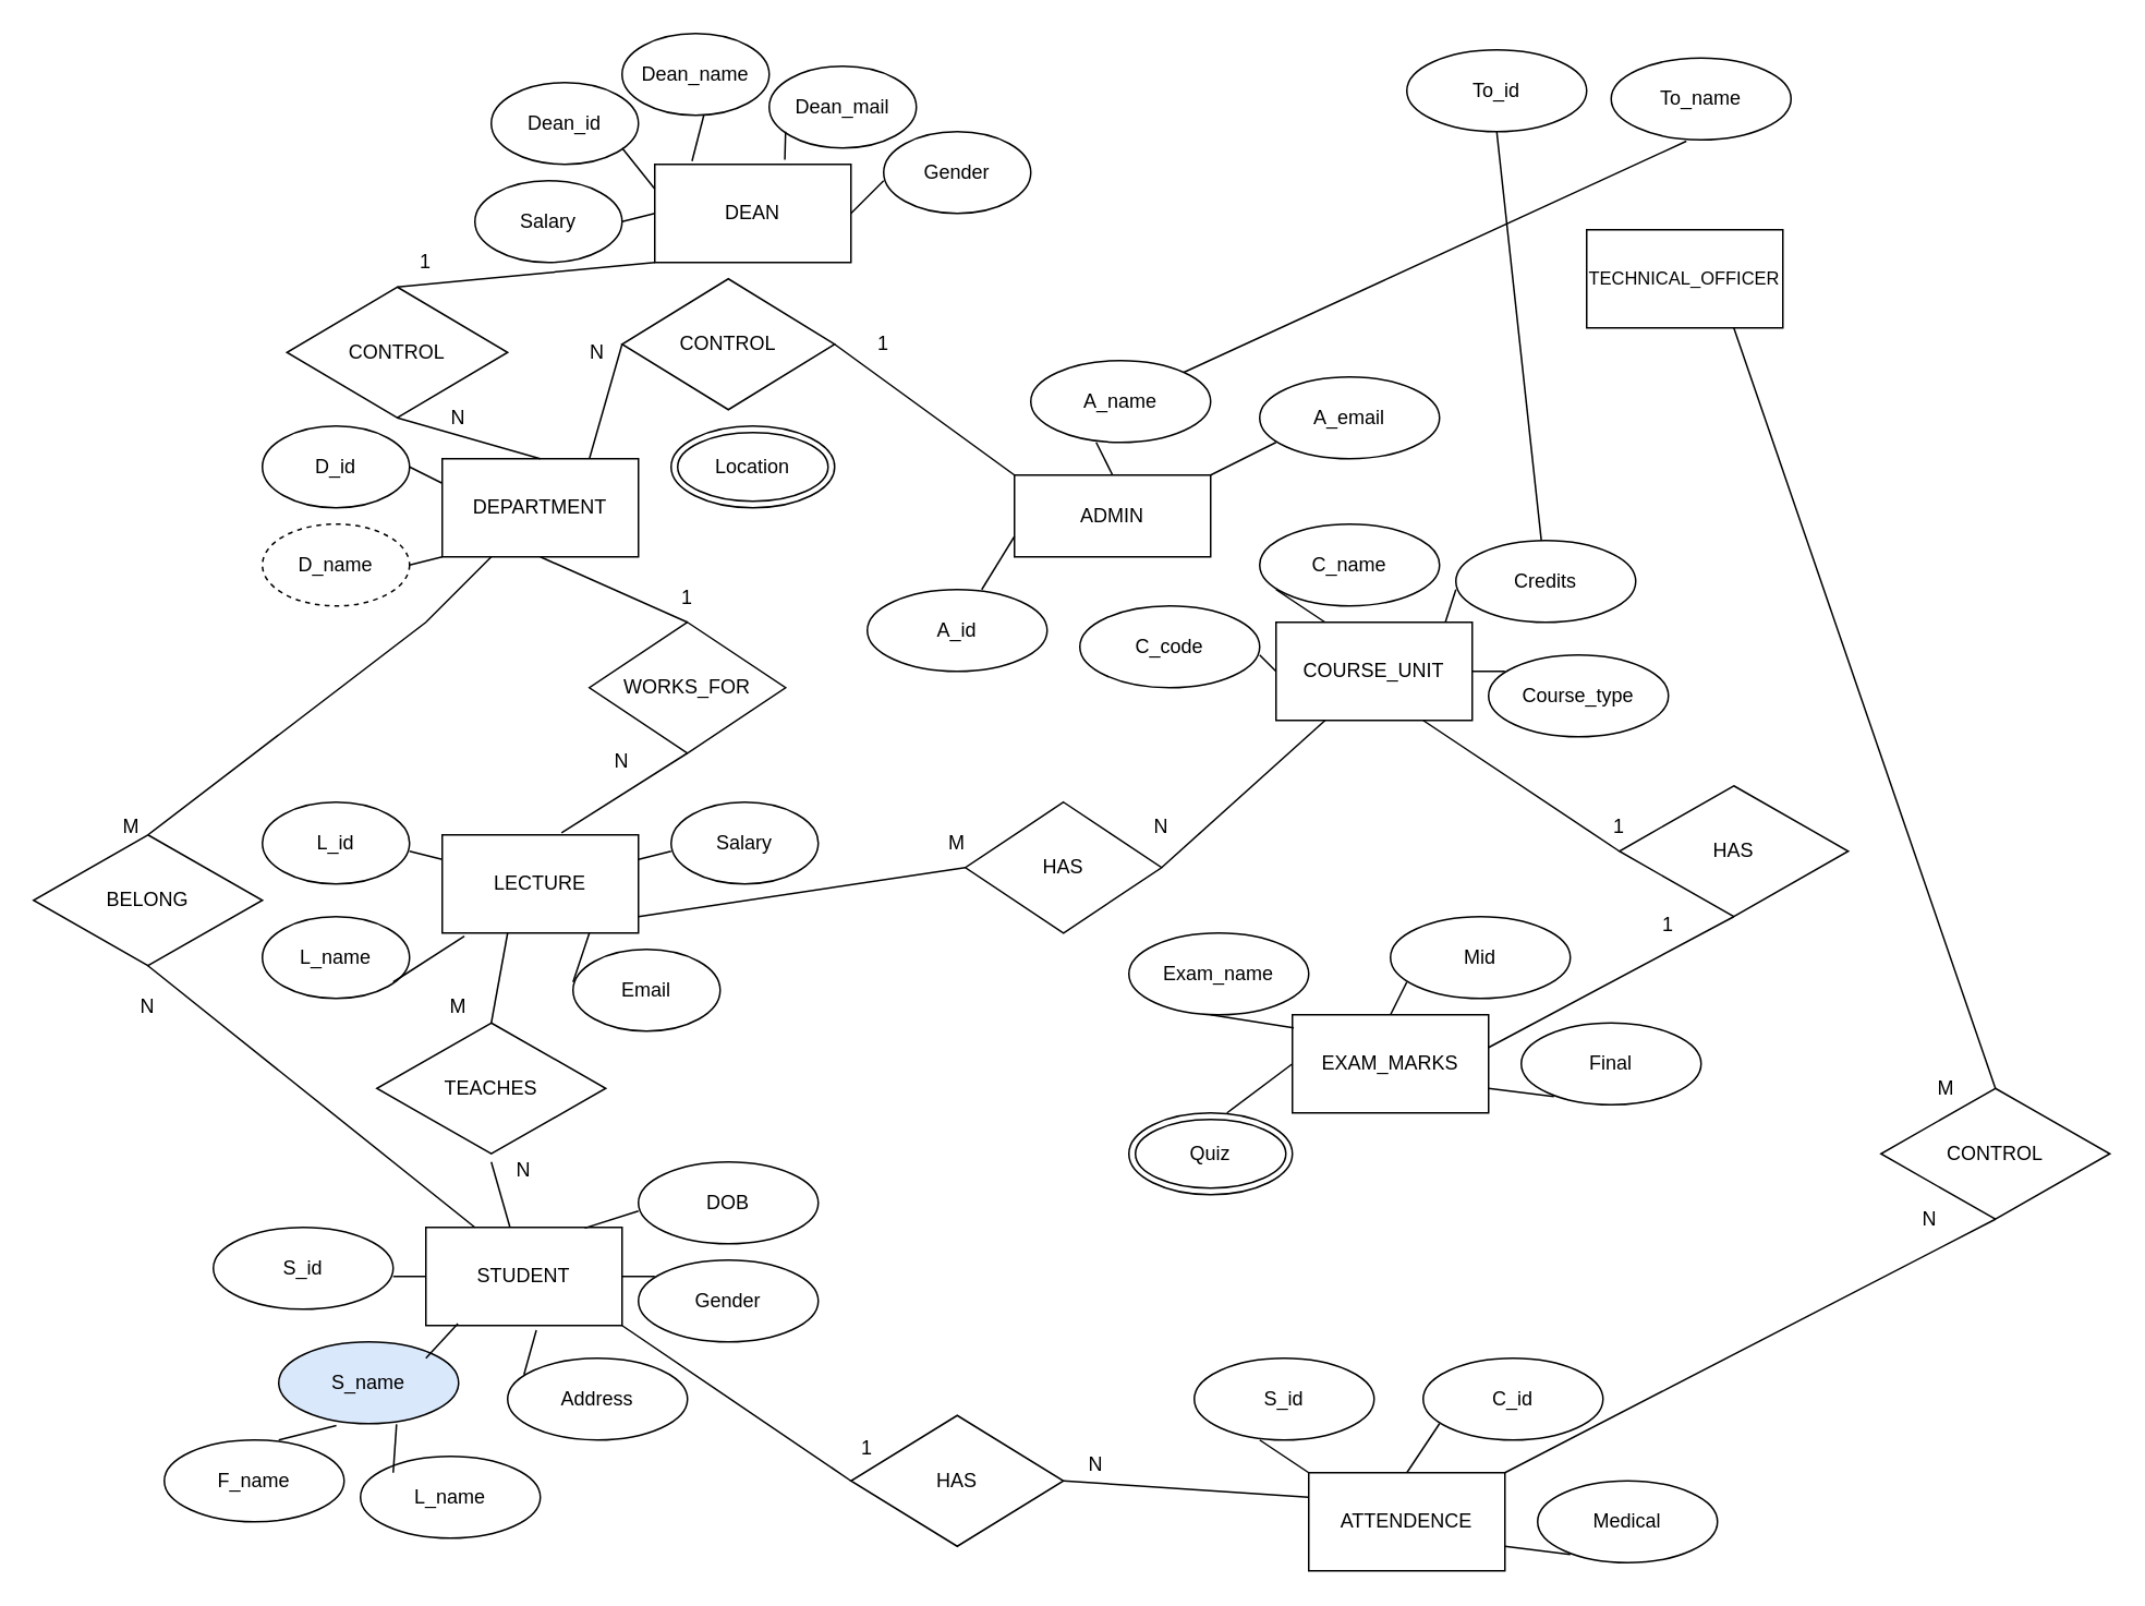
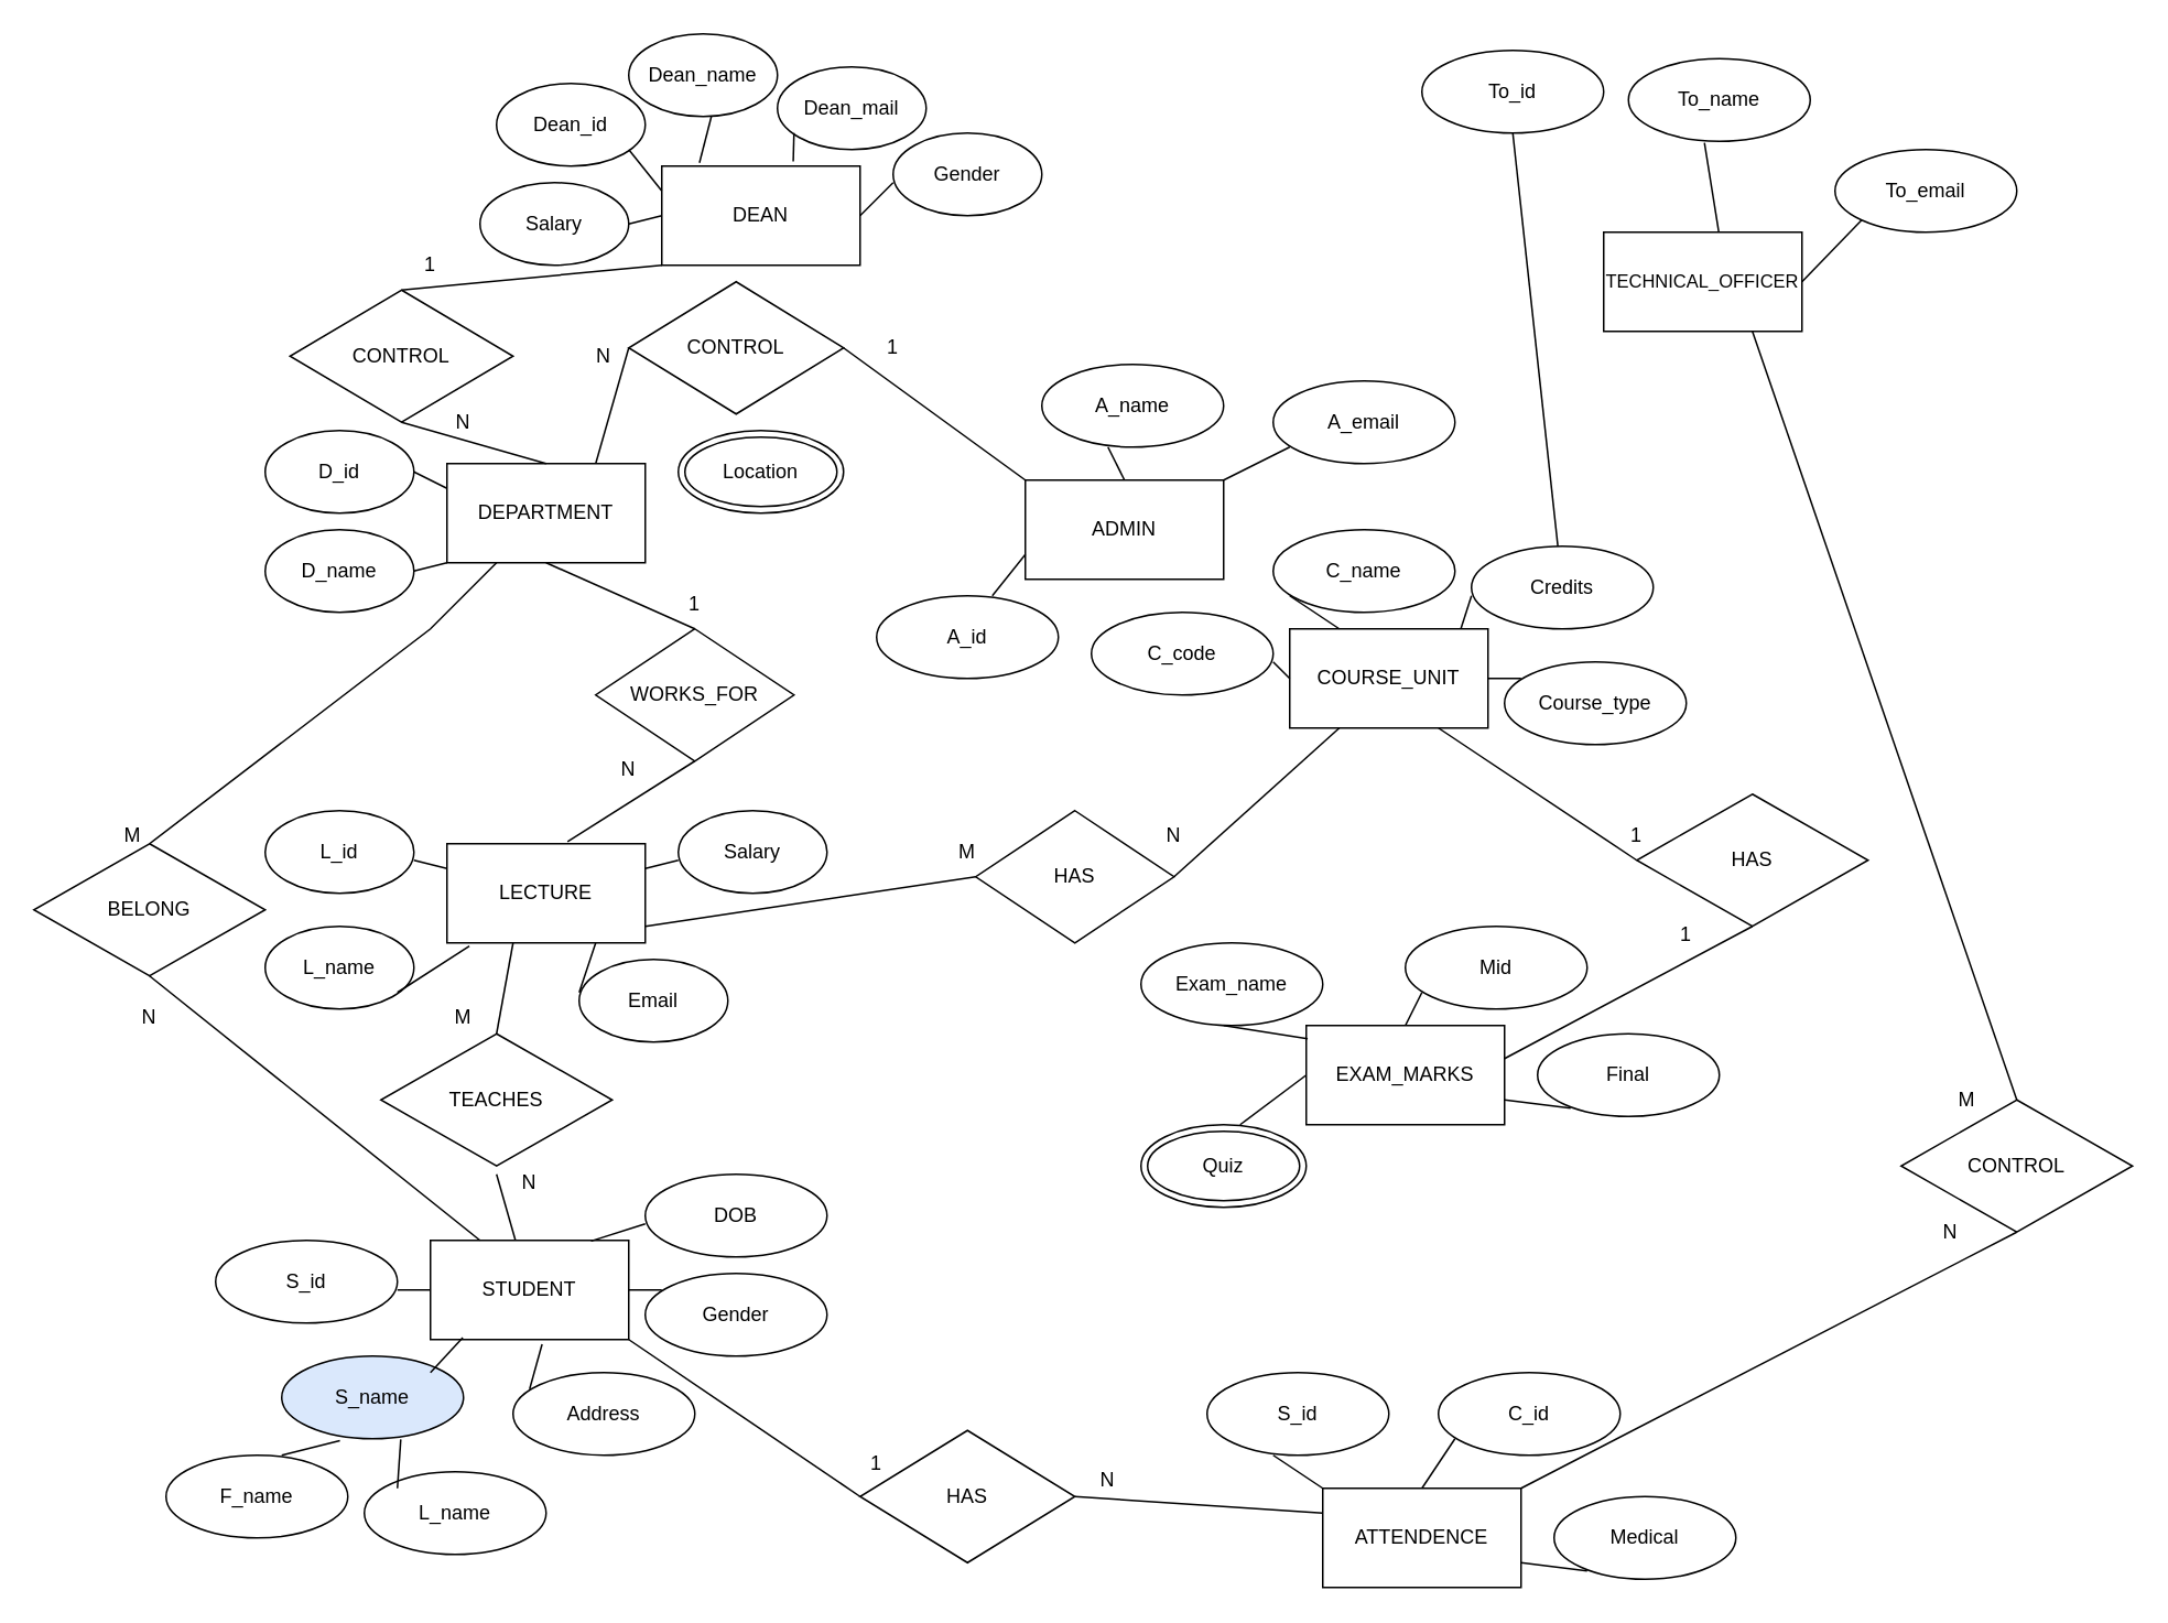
+ <mxCell id="31" value="To_email" style="ellipse;whiteSpace=wrap;html=1;" vertex="1" parent="1"><mxGeometry x="1110" y="90" width="110" height="50" as="geometry" /></mxCell>
+ <mxCell id="63" value="" style="endArrow=none;html=1;rounded=0;entryX=1;entryY=0.5;entryDx=0;entryDy=0;exitX=0;exitY=1;exitDx=0;exitDy=0;" edge="1" parent="1" source="31" target="8"><mxGeometry width="50" height="50" relative="1" as="geometry"><mxPoint x="930" y="200" as="sourcePoint" /><mxPoint x="980" y="150" as="targetPoint" /></mxGeometry></mxCell>
- <mxCell id="62" value="" style="endArrow=none;html=1;rounded=0;exitX=0.418;exitY=1.017;exitDx=0;exitDy=0;exitPerimeter=0;" edge="1" parent="1" source="30" target="97"><mxGeometry width="50" height="50" relative="1" as="geometry"><mxPoint x="870" y="140" as="sourcePoint" /><mxPoint x="930" y="90" as="targetPoint" /></mxGeometry></mxCell>
+ <mxCell id="62" value="" style="endArrow=none;html=1;rounded=0;entryX=0.58;entryY=-0.007;entryDx=0;entryDy=0;entryPerimeter=0;exitX=0.418;exitY=1.017;exitDx=0;exitDy=0;exitPerimeter=0;" edge="1" parent="1" source="30" target="8"><mxGeometry width="50" height="50" relative="1" as="geometry"><mxPoint x="870" y="140" as="sourcePoint" /><mxPoint x="930" y="90" as="targetPoint" /></mxGeometry></mxCell>
- <mxCell id="96" value="ADMIN" style="rounded=0;whiteSpace=wrap;html=1;" vertex="1" parent="1"><mxGeometry x="620" y="290" width="120" height="50" as="geometry" /></mxCell>
+ <mxCell id="96" value="ADMIN" style="rounded=0;whiteSpace=wrap;html=1;" vertex="1" parent="1"><mxGeometry x="620" y="290" width="120" height="60" as="geometry" /></mxCell>
- <mxCell id="16" value="D_name" style="ellipse;whiteSpace=wrap;html=1;dashed=1;" vertex="1" parent="1"><mxGeometry x="160" y="320" width="90" height="50" as="geometry" /></mxCell>
+ <mxCell id="16" value="D_name" style="ellipse;whiteSpace=wrap;html=1;" vertex="1" parent="1"><mxGeometry x="160" y="320" width="90" height="50" as="geometry" /></mxCell>
